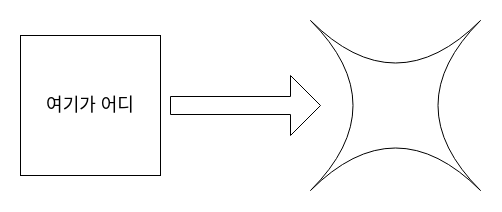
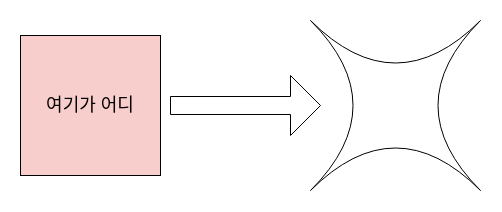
- <mxCell id="2" value="&lt;font style=&quot;font-size: 18px;&quot;&gt;여기가 어디&lt;/font&gt;" style="whiteSpace=wrap;html=1;aspect=fixed;" parent="1" vertex="1"><mxGeometry x="20" y="35" width="140" height="140" as="geometry" /></mxCell>
+ <mxCell id="2" value="&lt;font style=&quot;font-size: 18px;&quot;&gt;여기가 어디&lt;/font&gt;" style="whiteSpace=wrap;html=1;aspect=fixed;fillColor=#f8cecc;" parent="1" vertex="1"><mxGeometry x="20" y="35" width="140" height="140" as="geometry" /></mxCell>
